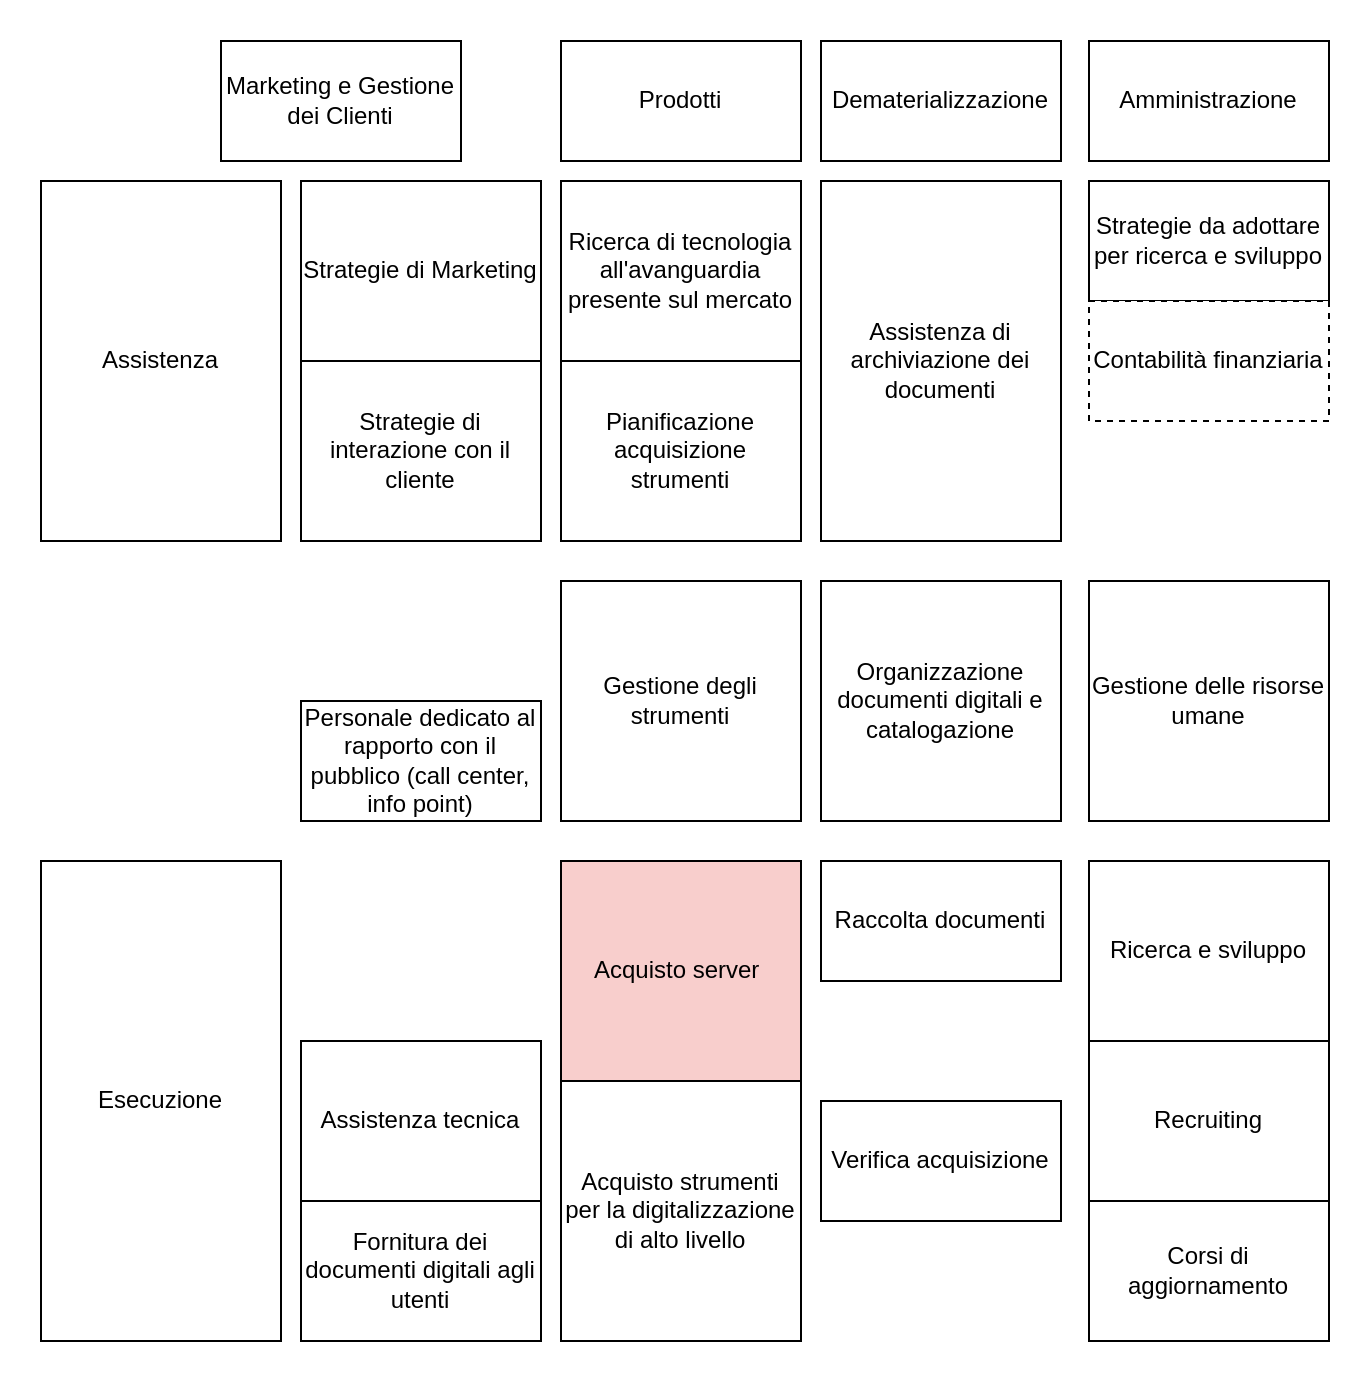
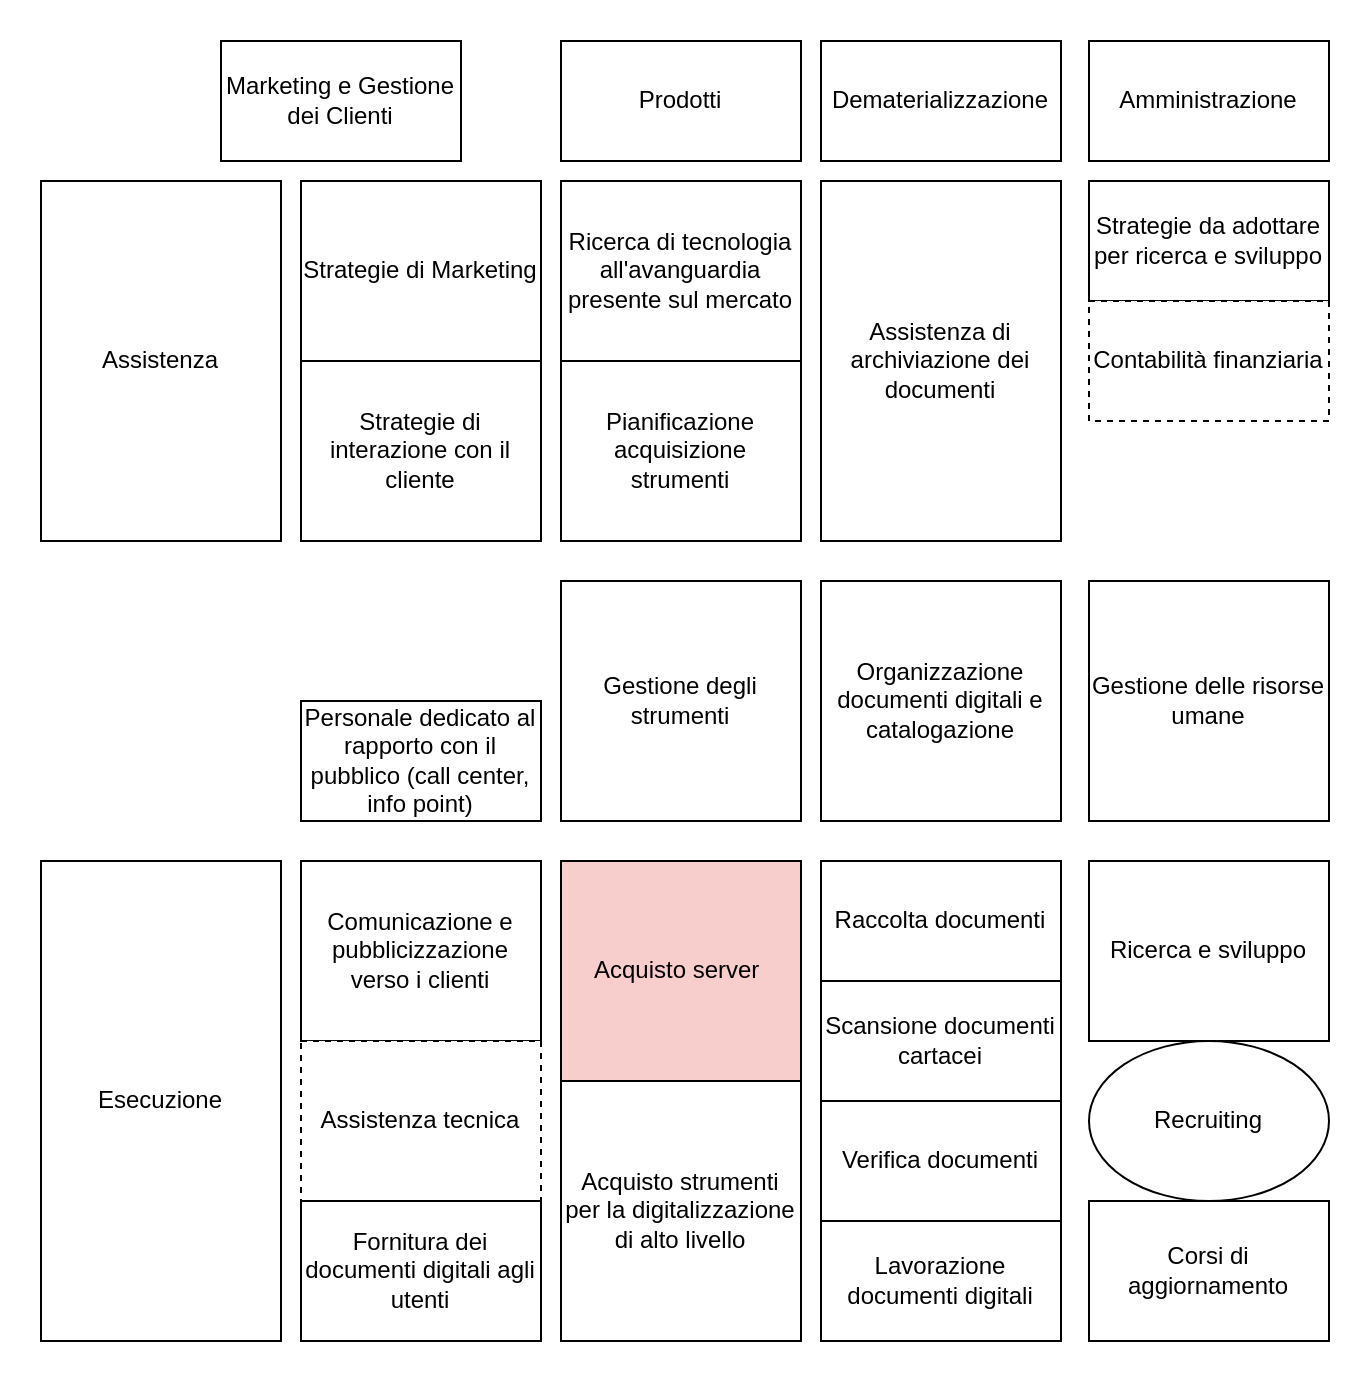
+ <mxCell id="11" value="Comunicazione e pubblicizzazione verso i clienti" style="rounded=0;whiteSpace=wrap;html=1;" parent="1" vertex="1"><mxGeometry x="150" y="430" width="120" height="90" as="geometry" /></mxCell>
+ <mxCell id="8" value="Scansione documenti cartacei" style="rounded=0;whiteSpace=wrap;html=1;" parent="1" vertex="1"><mxGeometry x="410" y="490" width="120" height="60" as="geometry" /></mxCell>
- <mxCell id="12" value="Assistenza tecnica" style="rounded=0;whiteSpace=wrap;html=1;" parent="1" vertex="1"><mxGeometry x="150" y="520" width="120" height="80" as="geometry" /></mxCell>
+ <mxCell id="12" value="Assistenza tecnica" style="rounded=0;whiteSpace=wrap;html=1;dashed=1;" parent="1" vertex="1"><mxGeometry x="150" y="520" width="120" height="80" as="geometry" /></mxCell>
- <mxCell id="18" value="Recruiting" style="rounded=0;whiteSpace=wrap;html=1;" parent="1" vertex="1"><mxGeometry x="544" y="520" width="120" height="80" as="geometry" /></mxCell>
+ <mxCell id="18" value="Recruiting" style="ellipse;whiteSpace=wrap;html=1;" parent="1" vertex="1"><mxGeometry x="544" y="520" width="120" height="80" as="geometry" /></mxCell>
- <mxCell id="9" value="Verifica acquisizione" style="rounded=0;whiteSpace=wrap;html=1;" parent="1" vertex="1"><mxGeometry x="410" y="550" width="120" height="60" as="geometry" /></mxCell>
+ <mxCell id="9" value="Verifica documenti" style="rounded=0;whiteSpace=wrap;html=1;" parent="1" vertex="1"><mxGeometry x="410" y="550" width="120" height="60" as="geometry" /></mxCell>
+ <mxCell id="10" value="Lavorazione documenti digitali" style="rounded=0;whiteSpace=wrap;html=1;" parent="1" vertex="1"><mxGeometry x="410" y="610" width="120" height="60" as="geometry" /></mxCell>
